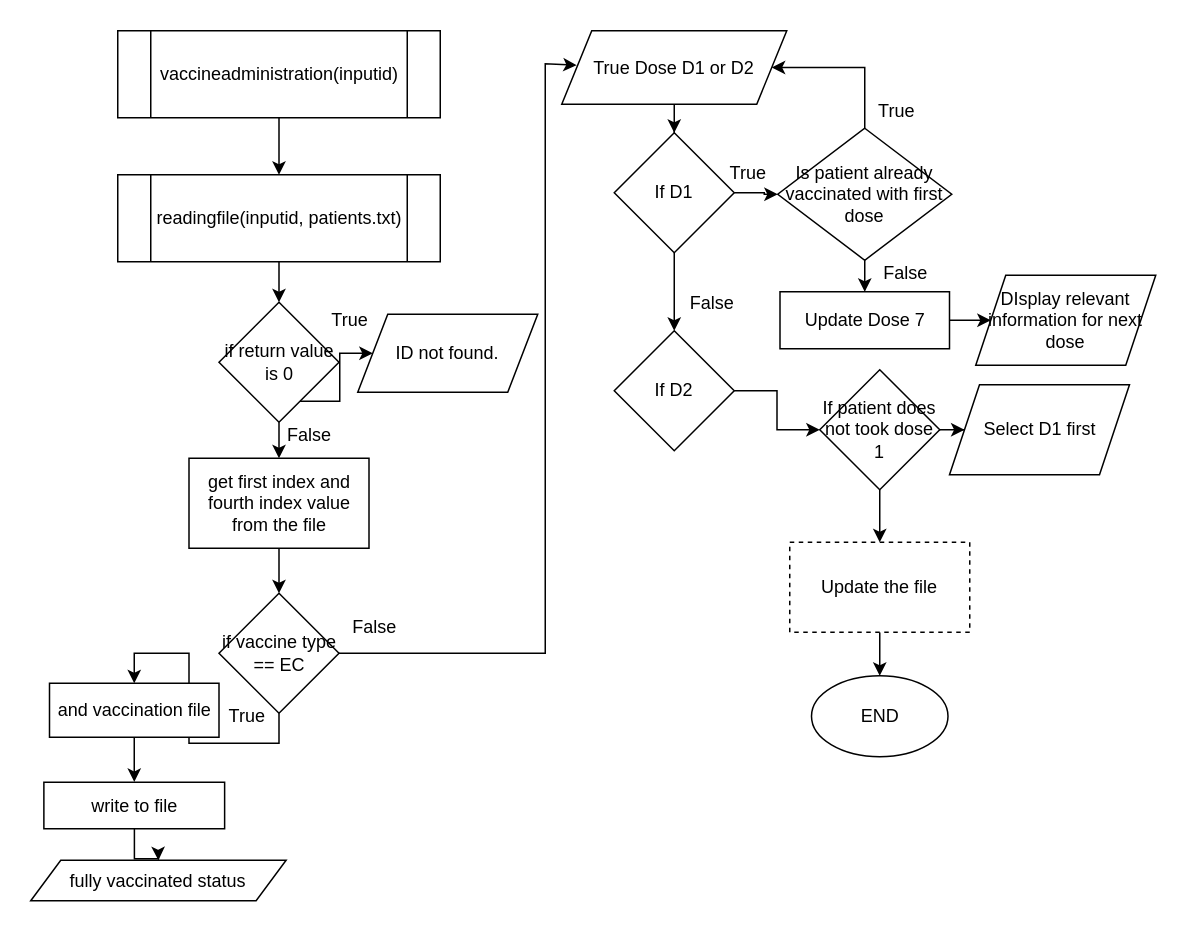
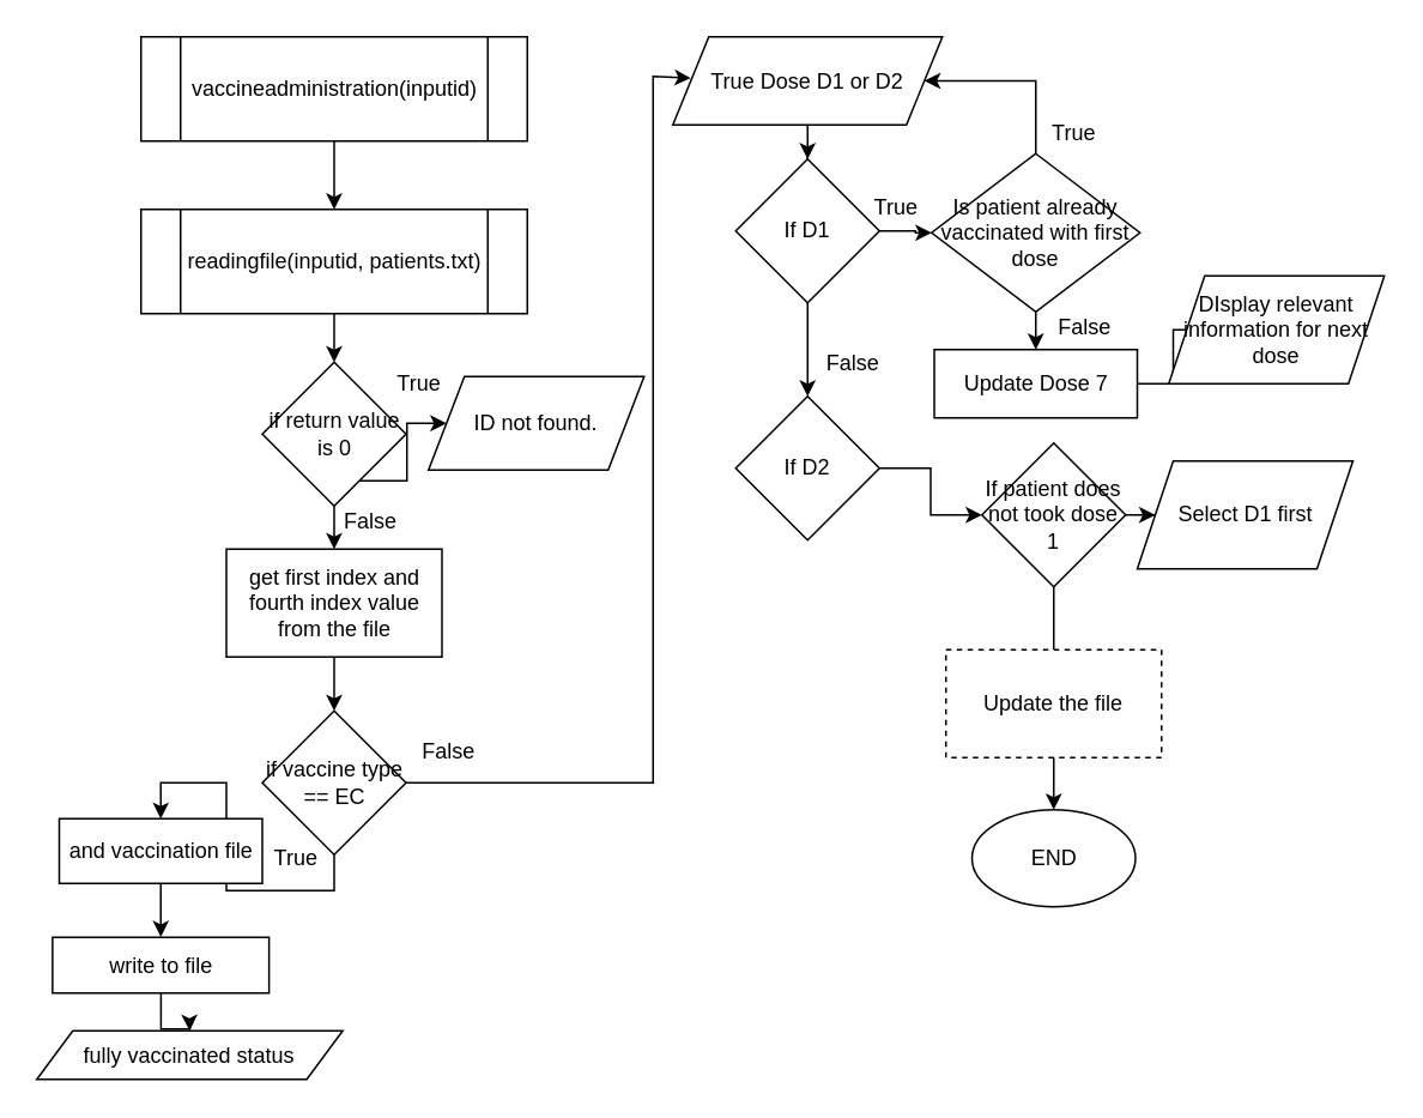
- <mxCell id="32" value="DIsplay relevant information for next dose" style="shape=parallelogram;perimeter=parallelogramPerimeter;whiteSpace=wrap;html=1;fixedSize=1;rounded=0;" vertex="1" parent="1"><mxGeometry x="650" y="183" width="120" height="60" as="geometry" /></mxCell>
+ <mxCell id="32" value="DIsplay relevant information for next dose" style="shape=parallelogram;perimeter=parallelogramPerimeter;whiteSpace=wrap;html=1;fixedSize=1;rounded=0;" vertex="1" parent="1"><mxGeometry x="650" y="153" width="120" height="60" as="geometry" /></mxCell>
- <mxCell id="42" value="" style="edgeStyle=orthogonalEdgeStyle;rounded=0;orthogonalLoop=1;jettySize=auto;html=1;" edge="1" parent="1" source="43" target="46"><mxGeometry relative="1" as="geometry" /></mxCell>
+ <mxCell id="42" value="" style="edgeStyle=orthogonalEdgeStyle;rounded=0;orthogonalLoop=1;jettySize=auto;html=1;endArrow=none;" edge="1" parent="1" source="43" target="46"><mxGeometry relative="1" as="geometry" /></mxCell>
